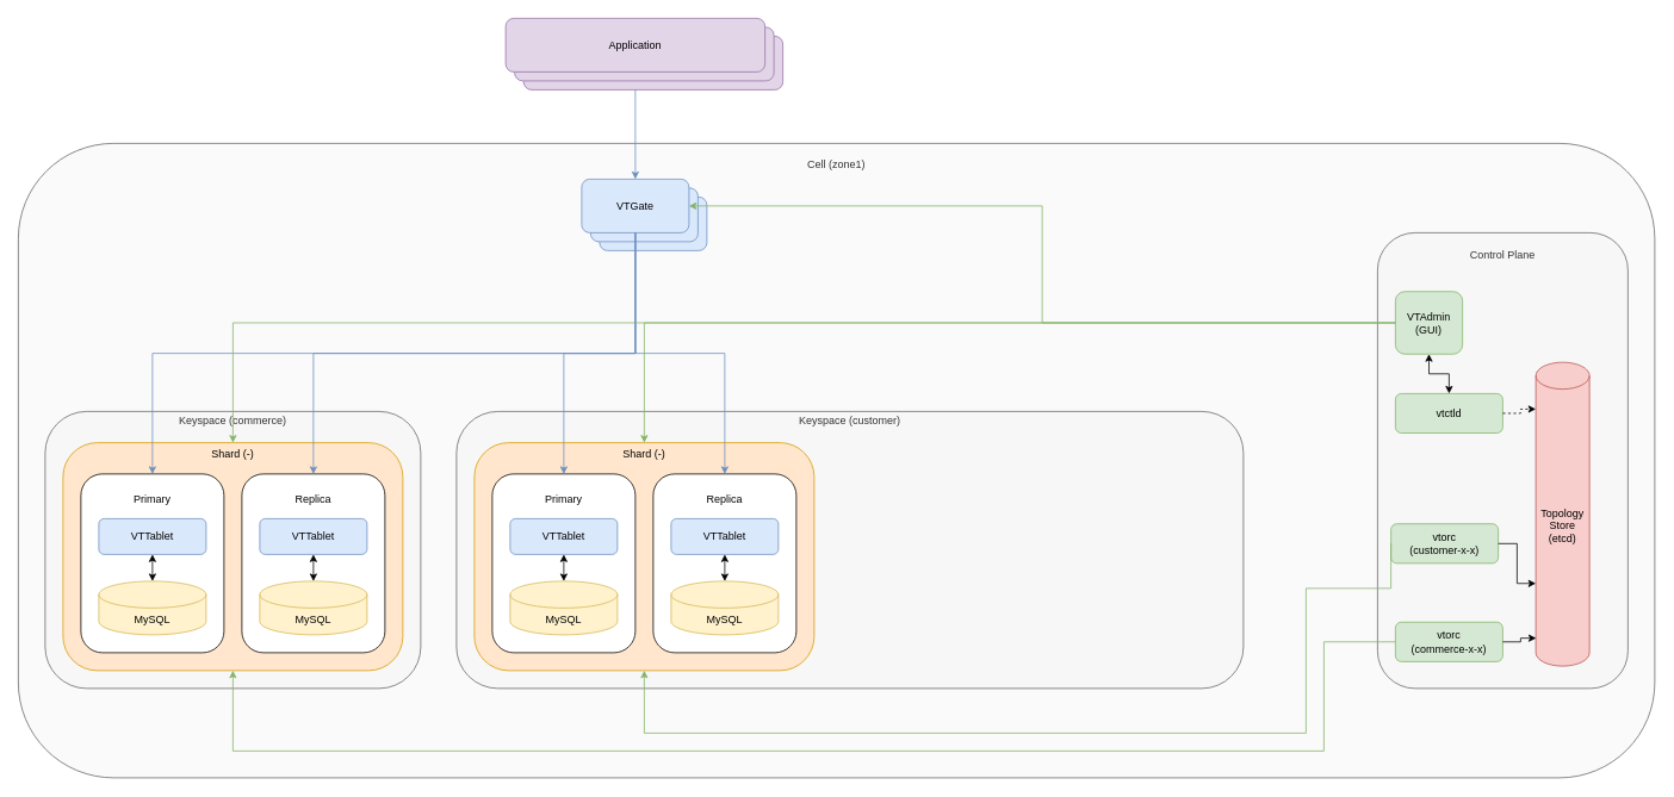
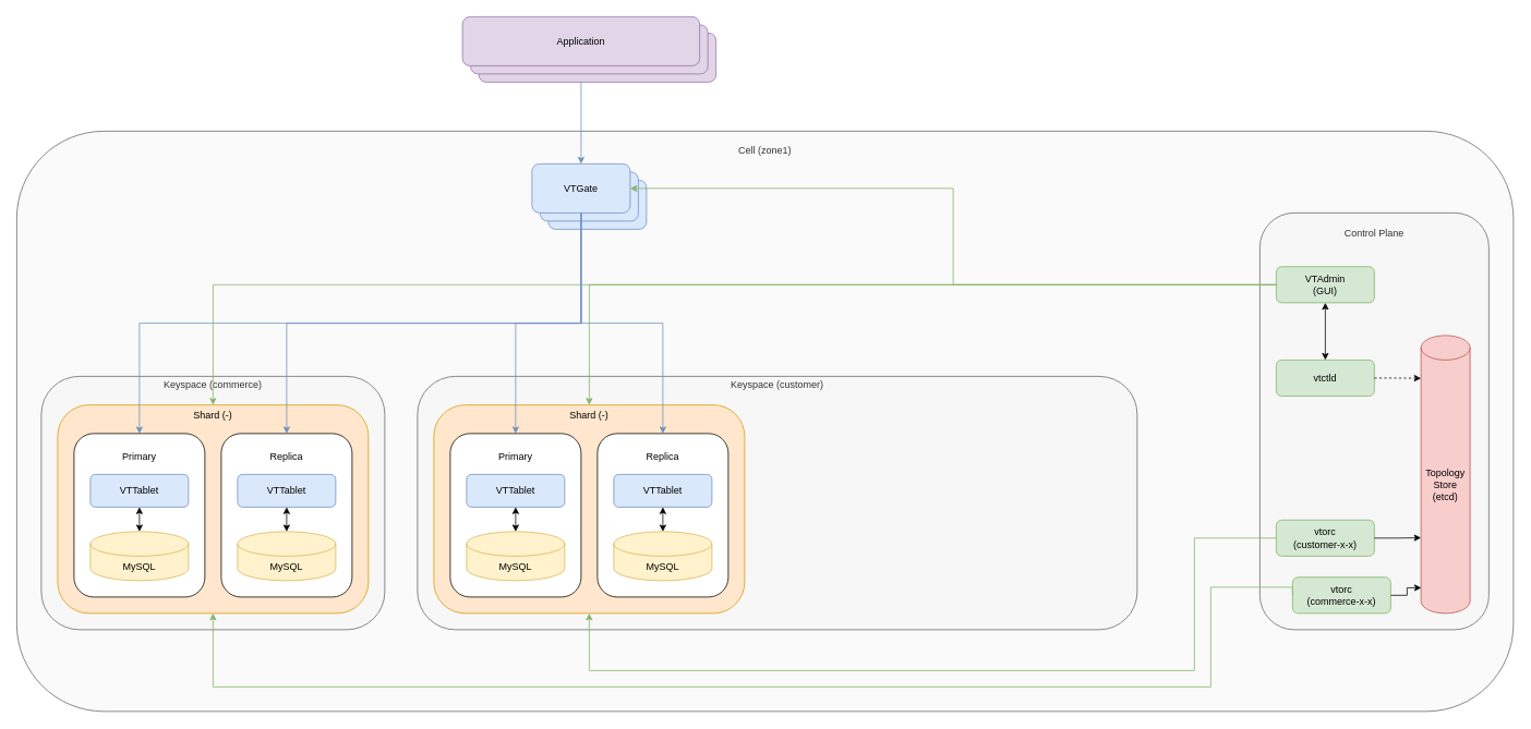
- <mxCell id="8" value="VTAdmin&lt;div&gt;(GUI)&lt;/div&gt;" style="rounded=1;whiteSpace=wrap;html=1;fillColor=#d5e8d4;strokeColor=#82b366;" vertex="1" parent="4"><mxGeometry x="20" y="65.8" width="75" height="70" as="geometry" /></mxCell>
+ <mxCell id="8" value="VTAdmin&lt;div&gt;(GUI)&lt;/div&gt;" style="rounded=1;whiteSpace=wrap;html=1;fillColor=#d5e8d4;strokeColor=#82b366;" vertex="1" parent="4"><mxGeometry x="20" y="65.8" width="120" height="44.2" as="geometry" /></mxCell>
- <mxCell id="6" value="Topology&lt;div&gt;Store&lt;/div&gt;&lt;div&gt;(etcd)&lt;/div&gt;" style="shape=cylinder3;whiteSpace=wrap;html=1;boundedLbl=1;backgroundOutline=1;size=15;fillColor=#f8cecc;strokeColor=#b85450;" vertex="1" parent="4"><mxGeometry x="177" y="145" width="60" height="340" as="geometry" /></mxCell>
+ <mxCell id="6" value="Topology&lt;div&gt;Store&lt;/div&gt;&lt;div&gt;(etcd)&lt;/div&gt;" style="shape=cylinder3;whiteSpace=wrap;html=1;boundedLbl=1;backgroundOutline=1;size=15;fillColor=#f8cecc;strokeColor=#b85450;" vertex="1" parent="4"><mxGeometry x="197" y="150" width="60" height="340" as="geometry" /></mxCell>
- <mxCell id="10" value="vtorc&lt;div&gt;(customer-x-x)&lt;/div&gt;" style="rounded=1;whiteSpace=wrap;html=1;fillColor=#d5e8d4;strokeColor=#82b366;" vertex="1" parent="4"><mxGeometry x="15" y="325.8" width="120" height="44.2" as="geometry" /></mxCell>
+ <mxCell id="10" value="vtorc&lt;div&gt;(customer-x-x)&lt;/div&gt;" style="rounded=1;whiteSpace=wrap;html=1;fillColor=#d5e8d4;strokeColor=#82b366;" vertex="1" parent="4"><mxGeometry x="20" y="375.8" width="120" height="44.2" as="geometry" /></mxCell>
- <mxCell id="11" value="vtorc&lt;div&gt;(commerce-x-x)&lt;/div&gt;" style="rounded=1;whiteSpace=wrap;html=1;fillColor=#d5e8d4;strokeColor=#82b366;" vertex="1" parent="4"><mxGeometry x="20" y="435.8" width="120" height="44.2" as="geometry" /></mxCell>
+ <mxCell id="11" value="vtorc&lt;div&gt;(commerce-x-x)&lt;/div&gt;" style="rounded=1;whiteSpace=wrap;html=1;fillColor=#d5e8d4;strokeColor=#82b366;" vertex="1" parent="4"><mxGeometry x="40" y="445.8" width="120" height="44.2" as="geometry" /></mxCell>
